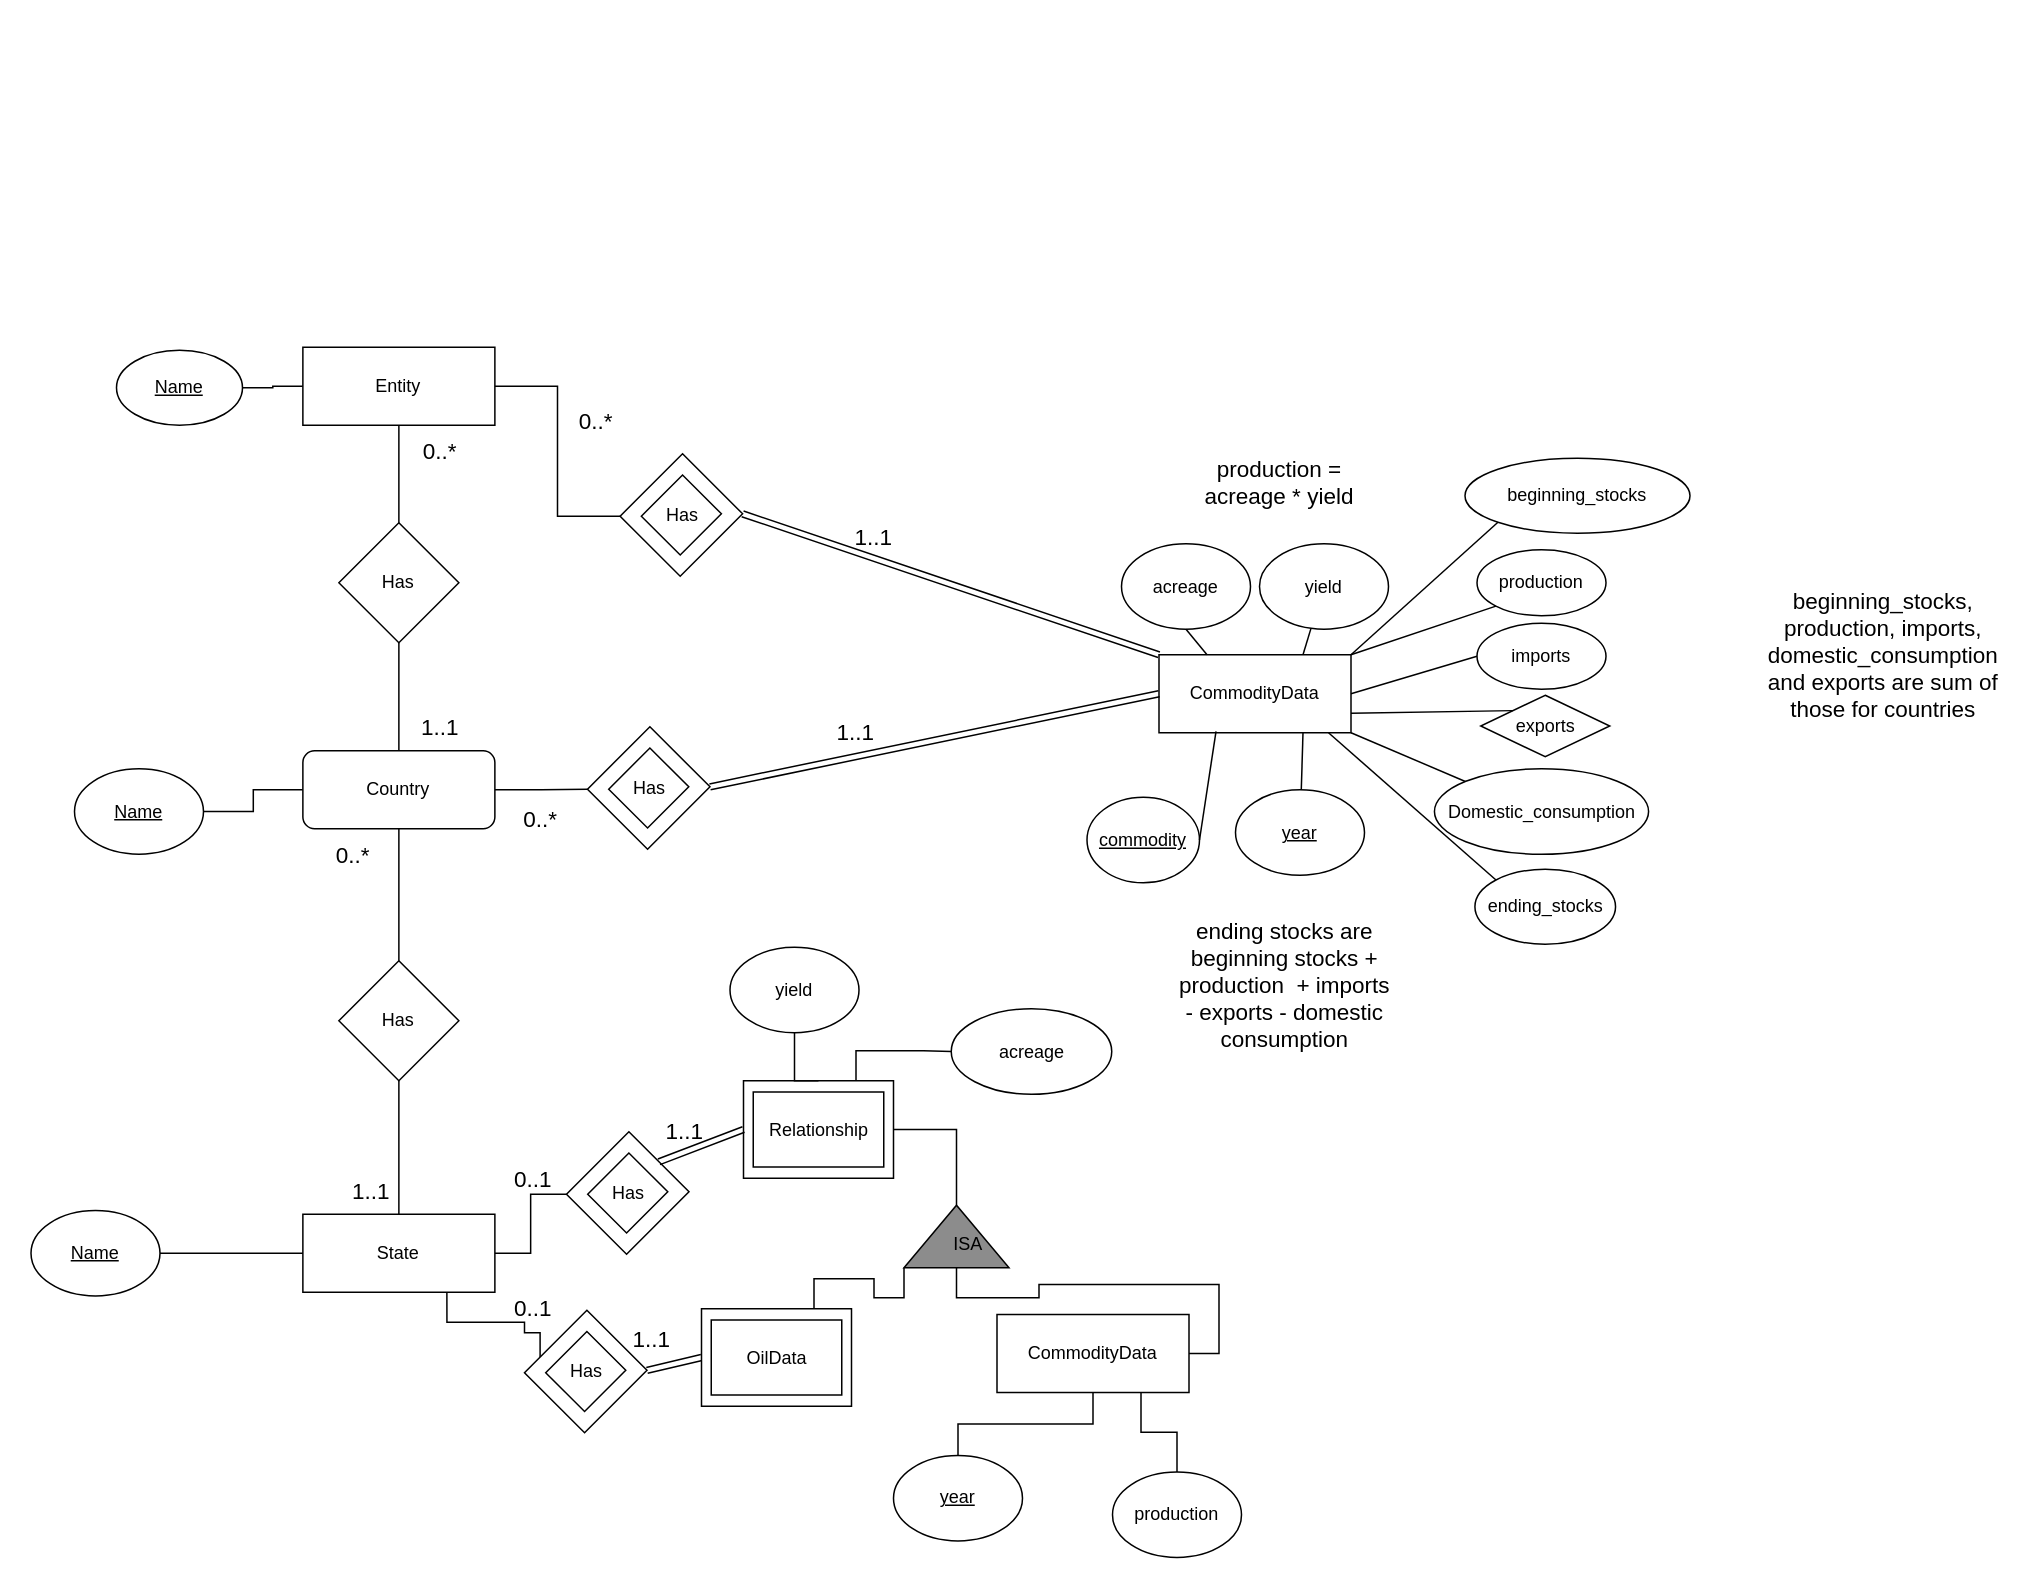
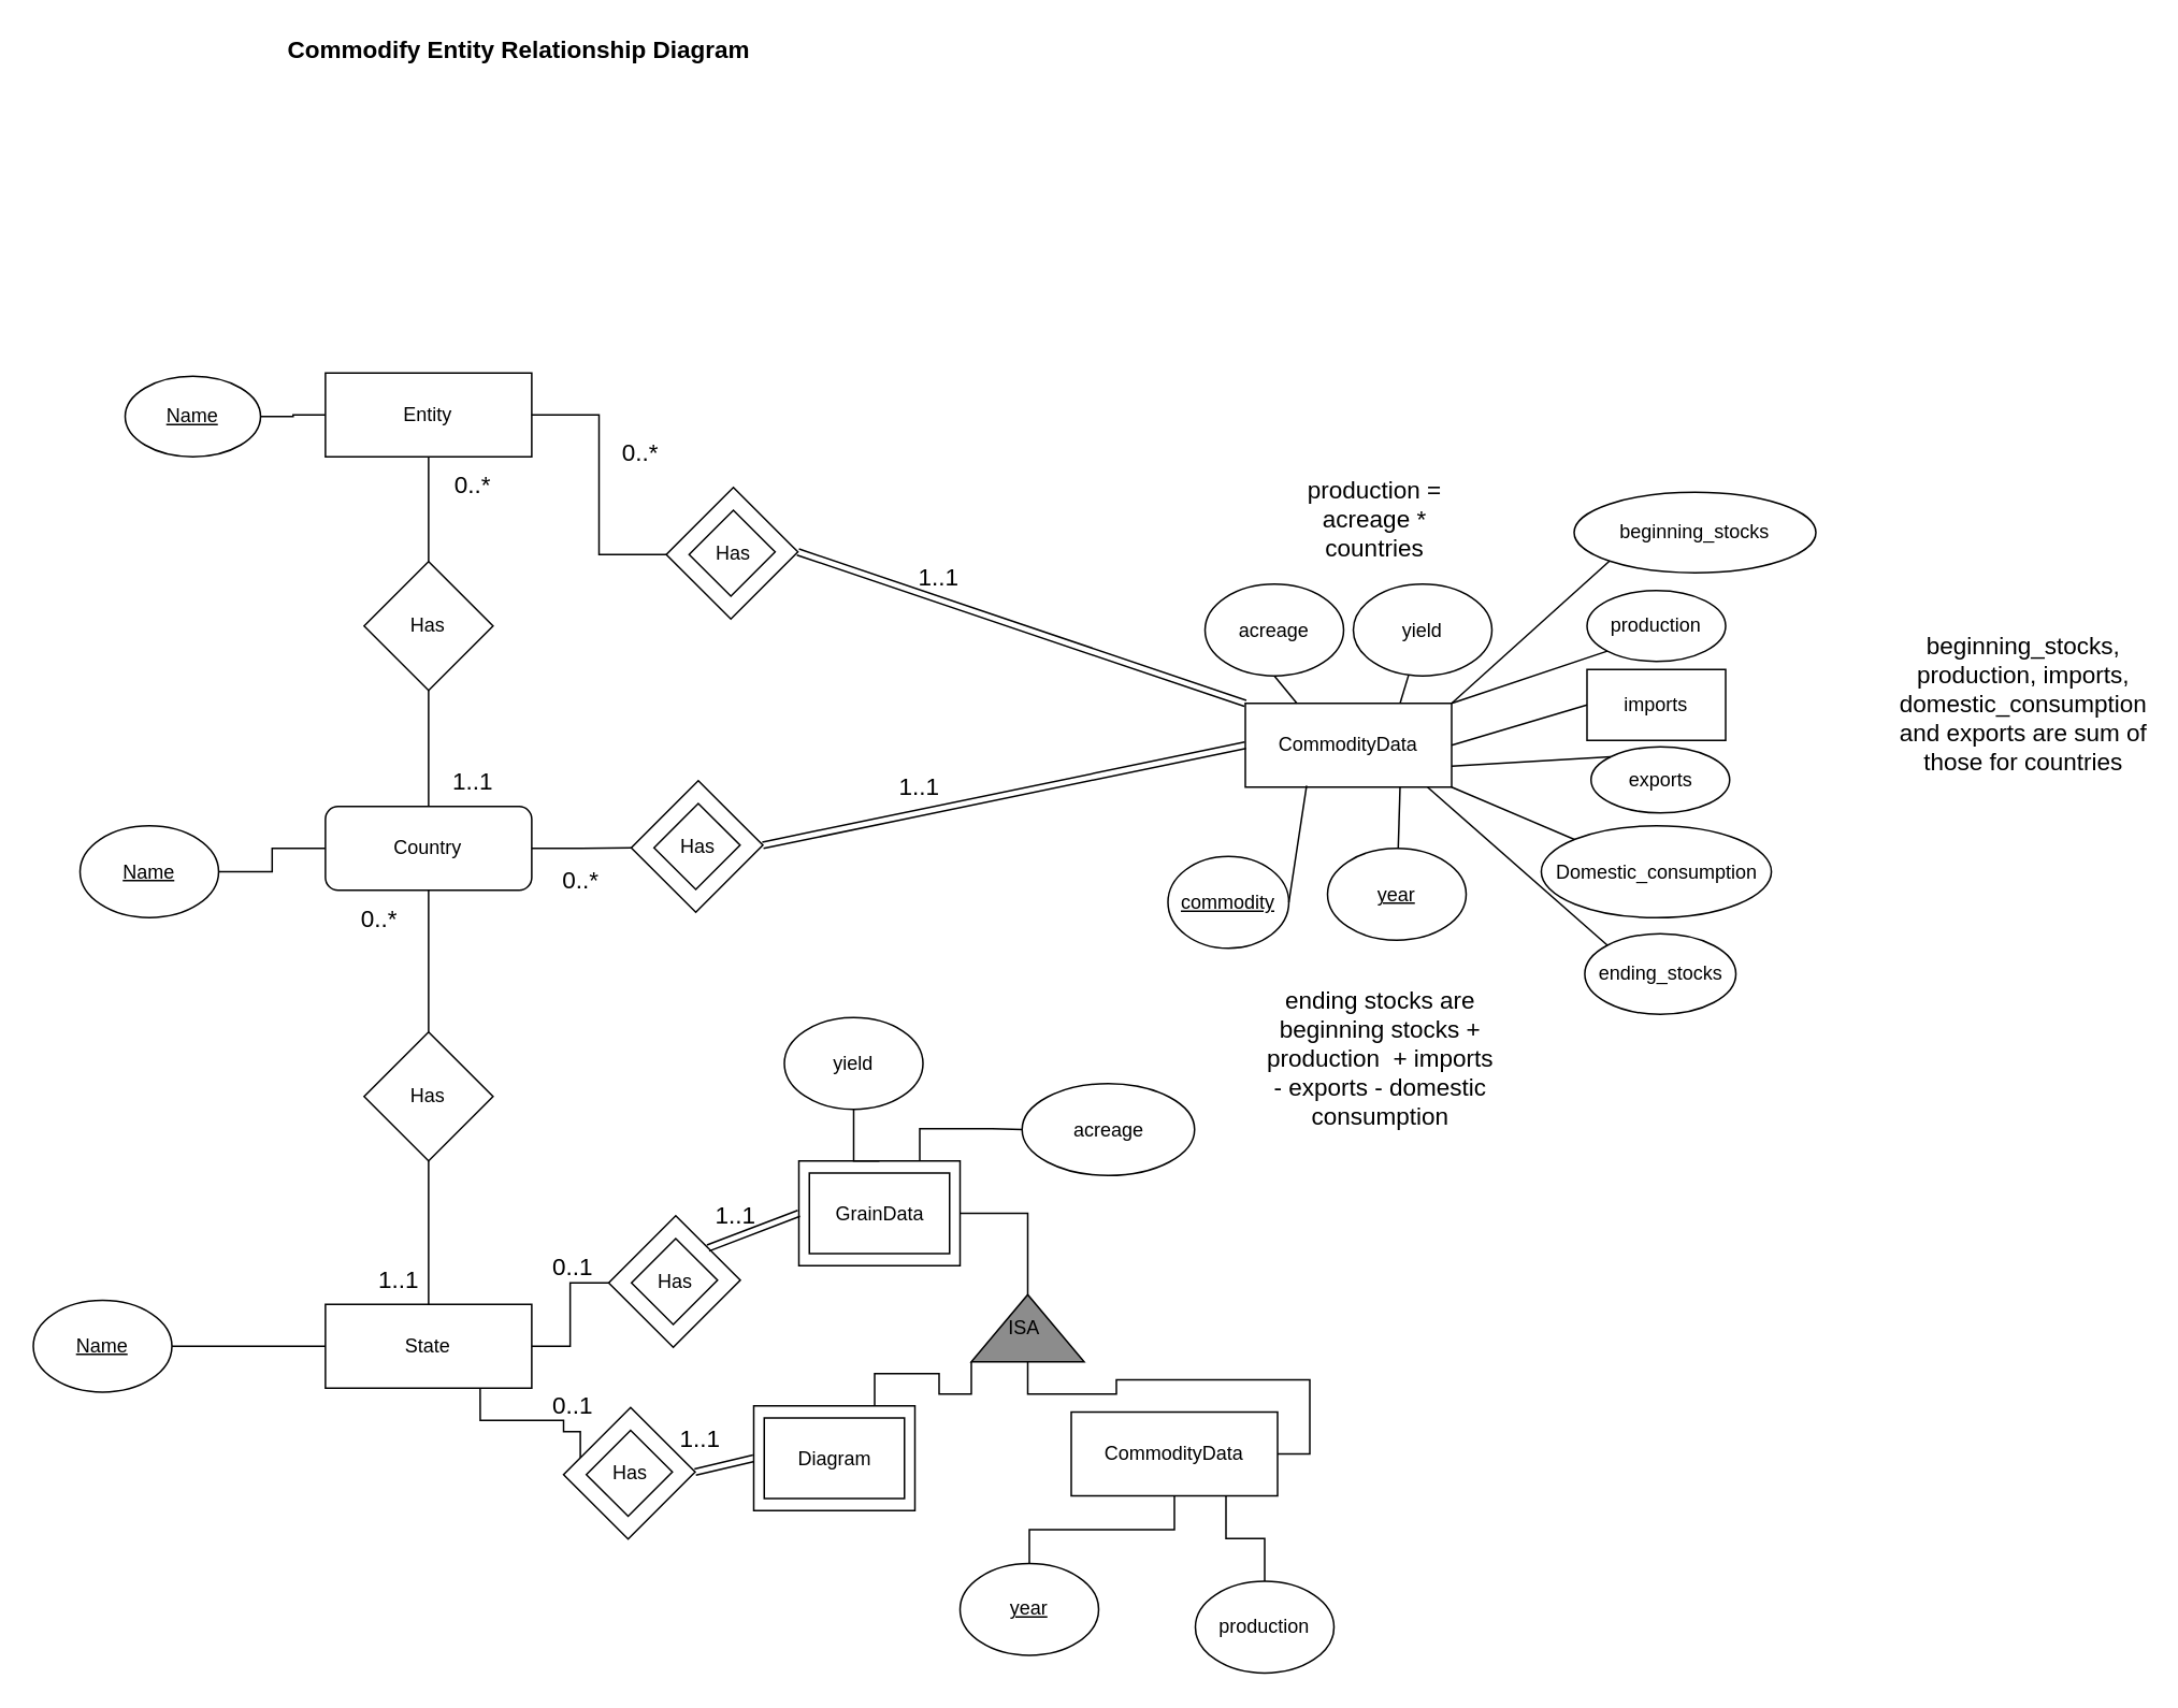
+ <mxCell id="2" value="Commodify Entity Relationship Diagram" style="text;html=1;strokeColor=none;fillColor=none;align=center;verticalAlign=middle;whiteSpace=wrap;rounded=0;fontStyle=1;fontSize=15;" parent="1" vertex="1"><mxGeometry x="145.5" y="20" width="350.5" height="20" as="geometry" /></mxCell>
- <mxCell id="31" value="production = acreage * yield" style="text;html=1;strokeColor=none;fillColor=none;align=center;verticalAlign=middle;whiteSpace=wrap;rounded=0;fontSize=15;" parent="1" vertex="1"><mxGeometry x="796" y="283" width="113" height="75" as="geometry" /></mxCell>
+ <mxCell id="31" value="production = acreage * countries" style="text;html=1;strokeColor=none;fillColor=none;align=center;verticalAlign=middle;whiteSpace=wrap;rounded=0;fontSize=15;" parent="1" vertex="1"><mxGeometry x="796" y="283" width="113" height="75" as="geometry" /></mxCell>
- <mxCell id="7" value="imports" style="ellipse;whiteSpace=wrap;html=1;" parent="1" vertex="1"><mxGeometry x="984" y="415" width="86" height="44" as="geometry" /></mxCell>
+ <mxCell id="7" value="imports" style="whiteSpace=wrap;html=1;rounded=0;" parent="1" vertex="1"><mxGeometry x="984" y="415" width="86" height="44" as="geometry" /></mxCell>
- <mxCell id="9" value="exports" style="rhombus;whiteSpace=wrap;html=1;" parent="1" vertex="1"><mxGeometry x="986.5" y="463" width="86" height="41" as="geometry" /></mxCell>
+ <mxCell id="9" value="exports" style="ellipse;whiteSpace=wrap;html=1;" parent="1" vertex="1"><mxGeometry x="986.5" y="463" width="86" height="41" as="geometry" /></mxCell>
- <mxCell id="50" value="Relationship" style="whiteSpace=wrap;html=1;fillColor=#FFFFFF;" vertex="1" parent="48"><mxGeometry x="6.5" y="7.5" width="87" height="50" as="geometry" /></mxCell>
+ <mxCell id="50" value="GrainData" style="whiteSpace=wrap;html=1;fillColor=#FFFFFF;" vertex="1" parent="48"><mxGeometry x="6.5" y="7.5" width="87" height="50" as="geometry" /></mxCell>
- <mxCell id="44" value="ISA" style="text;html=1;strokeColor=none;fillColor=none;align=center;verticalAlign=middle;whiteSpace=wrap;rounded=0;" vertex="1" parent="42"><mxGeometry x="23" y="15.84" width="40" height="20" as="geometry" /></mxCell>
+ <mxCell id="44" value="ISA" style="text;html=1;strokeColor=none;fillColor=none;align=center;verticalAlign=middle;whiteSpace=wrap;rounded=0;" vertex="1" parent="42"><mxGeometry x="13" y="10.84" width="40" height="20" as="geometry" /></mxCell>
- <mxCell id="54" value="OilData" style="whiteSpace=wrap;html=1;fillColor=#FFFFFF;" vertex="1" parent="52"><mxGeometry x="6.5" y="7.5" width="87" height="50" as="geometry" /></mxCell>
+ <mxCell id="54" value="Diagram" style="whiteSpace=wrap;html=1;fillColor=#FFFFFF;" vertex="1" parent="52"><mxGeometry x="6.5" y="7.5" width="87" height="50" as="geometry" /></mxCell>
